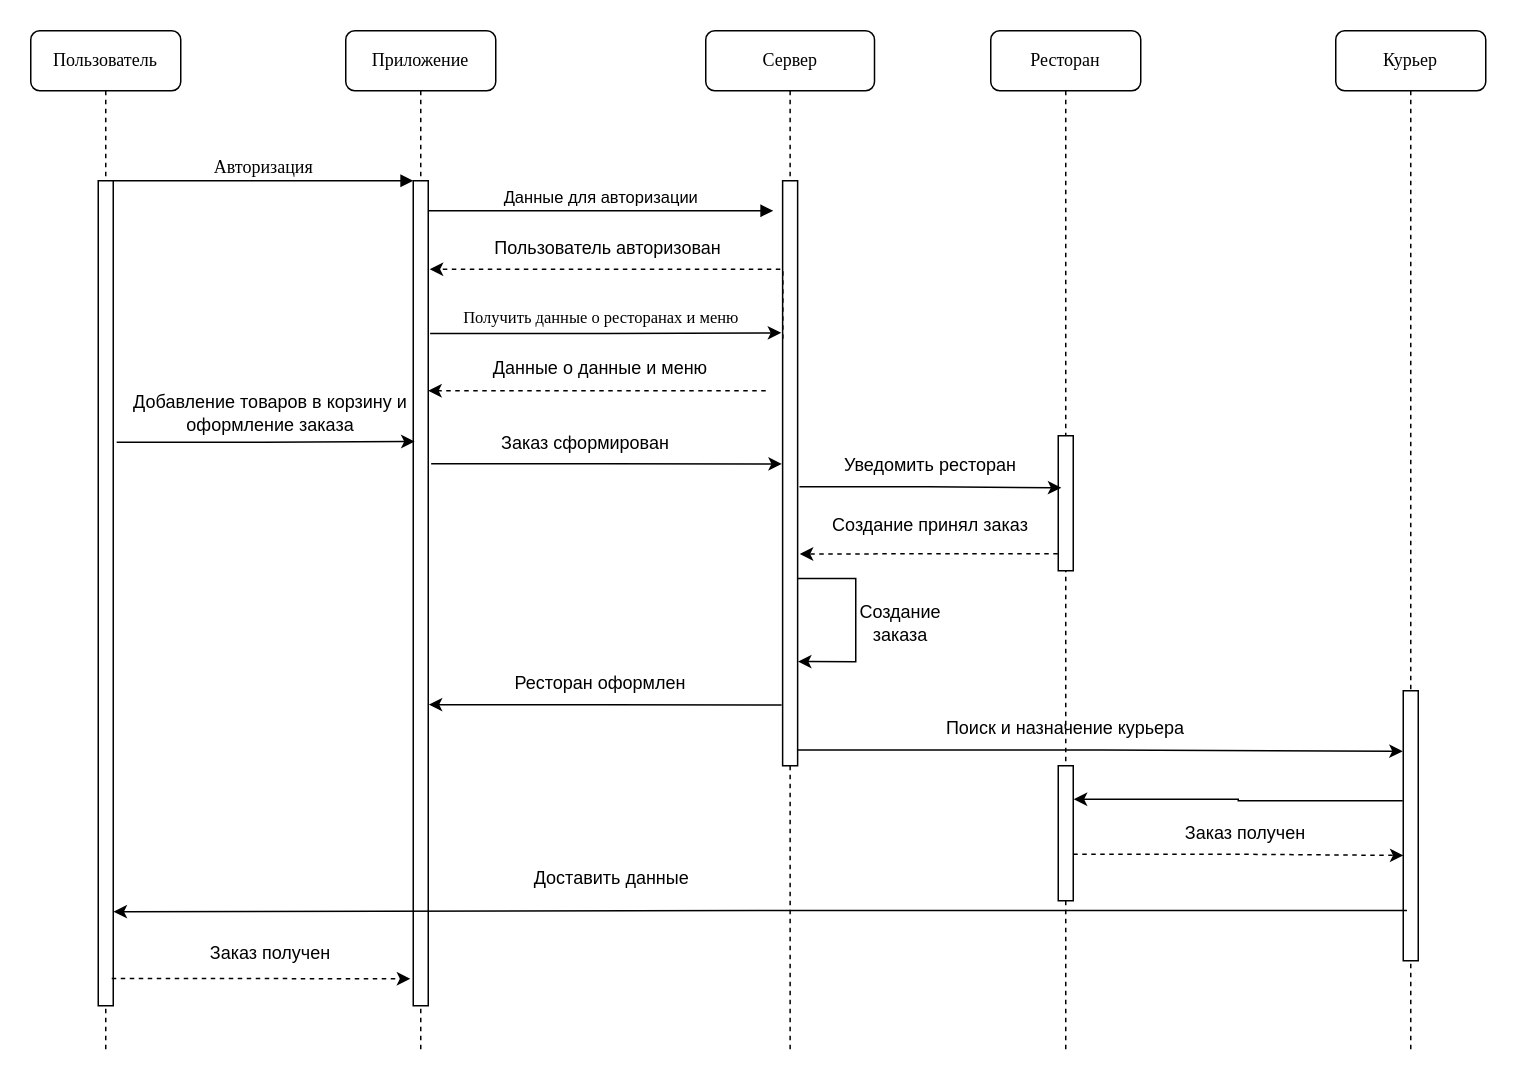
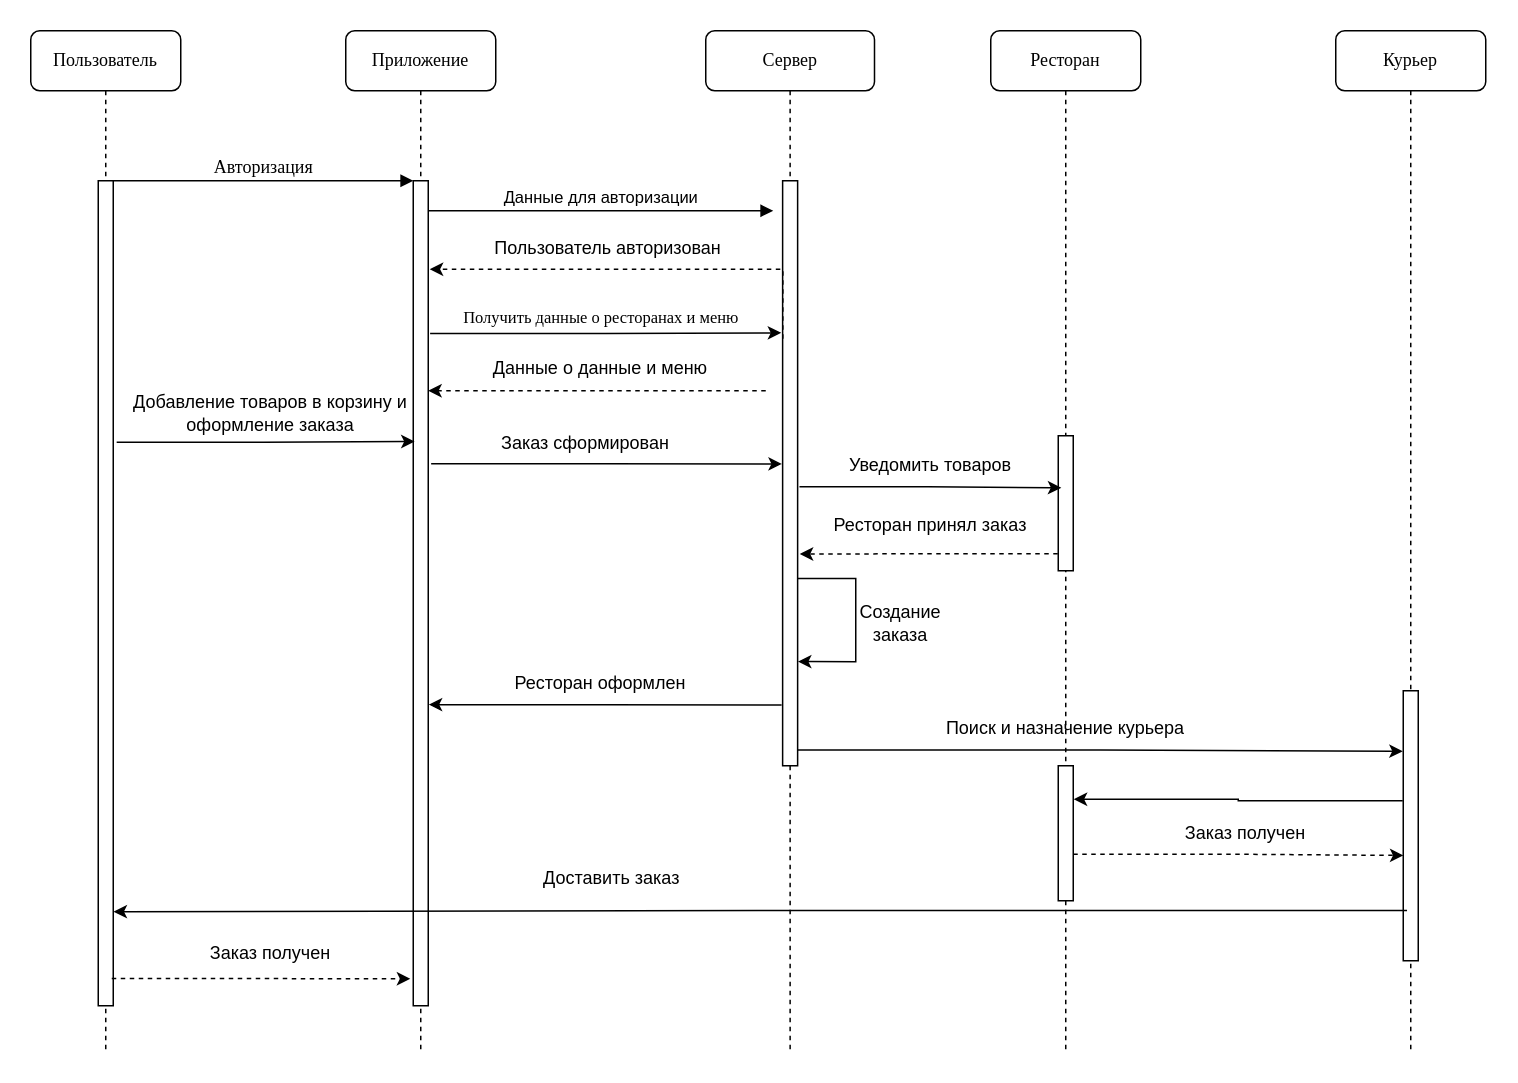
- <mxCell id="28" value="Уведомить ресторан" style="text;html=1;strokeColor=none;fillColor=none;align=center;verticalAlign=middle;whiteSpace=wrap;rounded=0;" vertex="1" parent="1"><mxGeometry x="555" y="295" width="130" height="30" as="geometry" /></mxCell>
+ <mxCell id="28" value="Уведомить товаров" style="text;html=1;strokeColor=none;fillColor=none;align=center;verticalAlign=middle;whiteSpace=wrap;rounded=0;" vertex="1" parent="1"><mxGeometry x="555" y="295" width="130" height="30" as="geometry" /></mxCell>
- <mxCell id="29" value="Создание принял заказ" style="text;html=1;strokeColor=none;fillColor=none;align=center;verticalAlign=middle;whiteSpace=wrap;rounded=0;" vertex="1" parent="1"><mxGeometry x="535" y="335" width="170" height="30" as="geometry" /></mxCell>
+ <mxCell id="29" value="Ресторан принял заказ" style="text;html=1;strokeColor=none;fillColor=none;align=center;verticalAlign=middle;whiteSpace=wrap;rounded=0;" vertex="1" parent="1"><mxGeometry x="535" y="335" width="170" height="30" as="geometry" /></mxCell>
- <mxCell id="41" value="Доставить данные" style="text;html=1;strokeColor=none;fillColor=none;align=center;verticalAlign=middle;whiteSpace=wrap;rounded=0;" vertex="1" parent="1"><mxGeometry x="345" y="570" width="125" height="30" as="geometry" /></mxCell>
+ <mxCell id="41" value="Доставить заказ" style="text;html=1;strokeColor=none;fillColor=none;align=center;verticalAlign=middle;whiteSpace=wrap;rounded=0;" vertex="1" parent="1"><mxGeometry x="345" y="570" width="125" height="30" as="geometry" /></mxCell>
